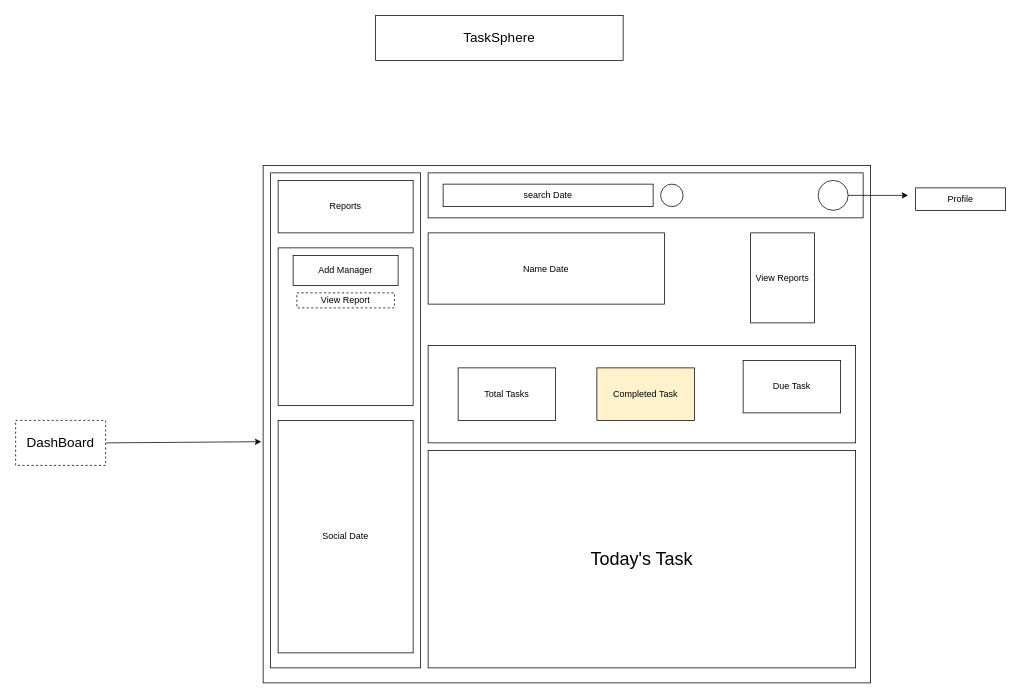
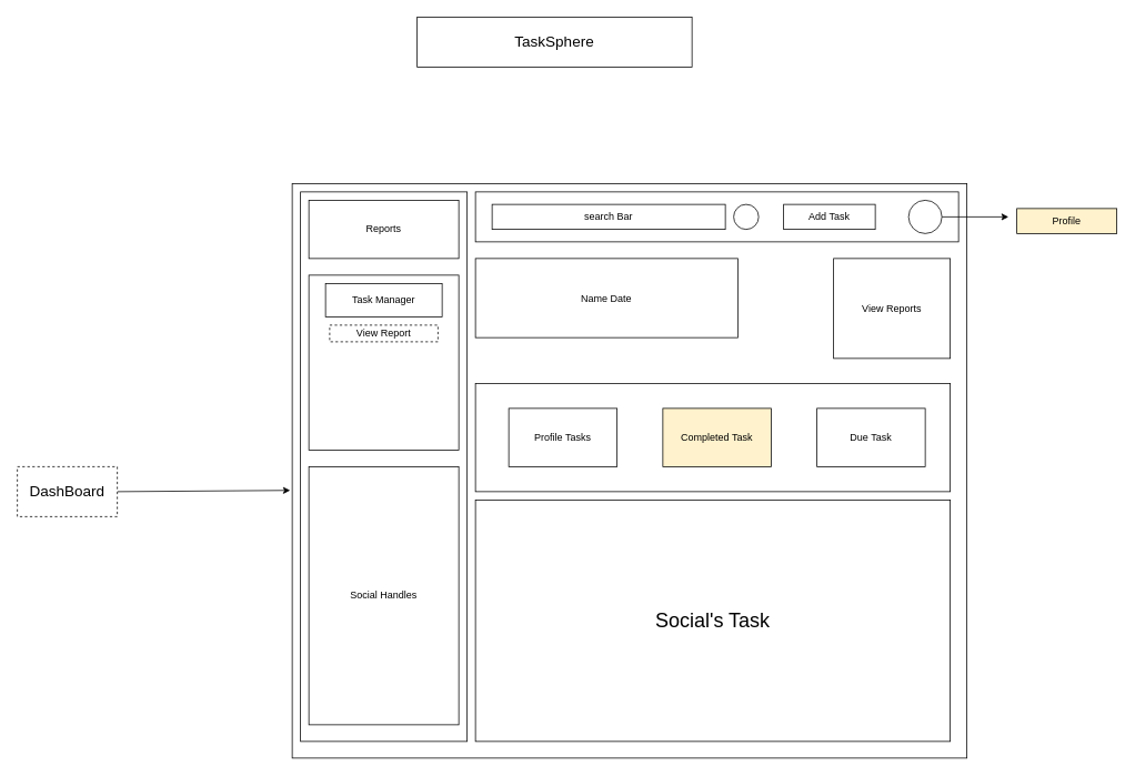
- <mxCell id="4" value="search Date" style="whiteSpace=wrap;html=1;" parent="1" vertex="1"><mxGeometry x="590" y="245" width="280" height="30" as="geometry" /></mxCell>
+ <mxCell id="4" value="search Bar" style="whiteSpace=wrap;html=1;" parent="1" vertex="1"><mxGeometry x="590" y="245" width="280" height="30" as="geometry" /></mxCell>
+ <mxCell id="6" value="Add Task" style="whiteSpace=wrap;html=1;" parent="1" vertex="1"><mxGeometry x="940" y="245" width="110" height="30" as="geometry" /></mxCell>
- <mxCell id="9" value="Profile" style="whiteSpace=wrap;html=1;" parent="1" vertex="1"><mxGeometry x="1220" y="250" width="120" height="30" as="geometry" /></mxCell>
+ <mxCell id="9" value="Profile" style="whiteSpace=wrap;html=1;fillColor=#fff2cc;" parent="1" vertex="1"><mxGeometry x="1220" y="250" width="120" height="30" as="geometry" /></mxCell>
- <mxCell id="13" value="Add Manager" style="whiteSpace=wrap;html=1;" parent="1" vertex="1"><mxGeometry x="390" y="340" width="140" height="40" as="geometry" /></mxCell>
+ <mxCell id="13" value="Task Manager" style="whiteSpace=wrap;html=1;" parent="1" vertex="1"><mxGeometry x="390" y="340" width="140" height="40" as="geometry" /></mxCell>
- <mxCell id="17" value="View Reports" style="whiteSpace=wrap;html=1;" parent="1" vertex="1"><mxGeometry x="1000" y="310" width="85" height="120" as="geometry" /></mxCell>
+ <mxCell id="17" value="View Reports" style="whiteSpace=wrap;html=1;" parent="1" vertex="1"><mxGeometry x="1000" y="310" width="140" height="120" as="geometry" /></mxCell>
- <mxCell id="22" value="Due Task" style="whiteSpace=wrap;html=1;" parent="1" vertex="1"><mxGeometry x="990" y="480" width="130" height="70" as="geometry" /></mxCell>
+ <mxCell id="22" value="Due Task" style="whiteSpace=wrap;html=1;" parent="1" vertex="1"><mxGeometry x="980" y="490" width="130" height="70" as="geometry" /></mxCell>
- <mxCell id="20" value="Total Tasks" style="whiteSpace=wrap;html=1;" parent="1" vertex="1"><mxGeometry x="610" y="490" width="130" height="70" as="geometry" /></mxCell>
+ <mxCell id="20" value="Profile Tasks" style="whiteSpace=wrap;html=1;" parent="1" vertex="1"><mxGeometry x="610" y="490" width="130" height="70" as="geometry" /></mxCell>
- <mxCell id="15" value="Social Date" style="whiteSpace=wrap;html=1;" parent="1" vertex="1"><mxGeometry x="370" y="560" width="180" height="310" as="geometry" /></mxCell>
+ <mxCell id="15" value="Social Handles" style="whiteSpace=wrap;html=1;" parent="1" vertex="1"><mxGeometry x="370" y="560" width="180" height="310" as="geometry" /></mxCell>
- <mxCell id="18" value="&lt;font style=&quot;font-size: 24px;&quot;&gt;Today's Task&lt;/font&gt;" style="whiteSpace=wrap;html=1;" parent="1" vertex="1"><mxGeometry x="570" y="600" width="570" height="290" as="geometry" /></mxCell>
+ <mxCell id="18" value="&lt;font style=&quot;font-size: 24px;&quot;&gt;Social's Task&lt;/font&gt;" style="whiteSpace=wrap;html=1;" parent="1" vertex="1"><mxGeometry x="570" y="600" width="570" height="290" as="geometry" /></mxCell>
